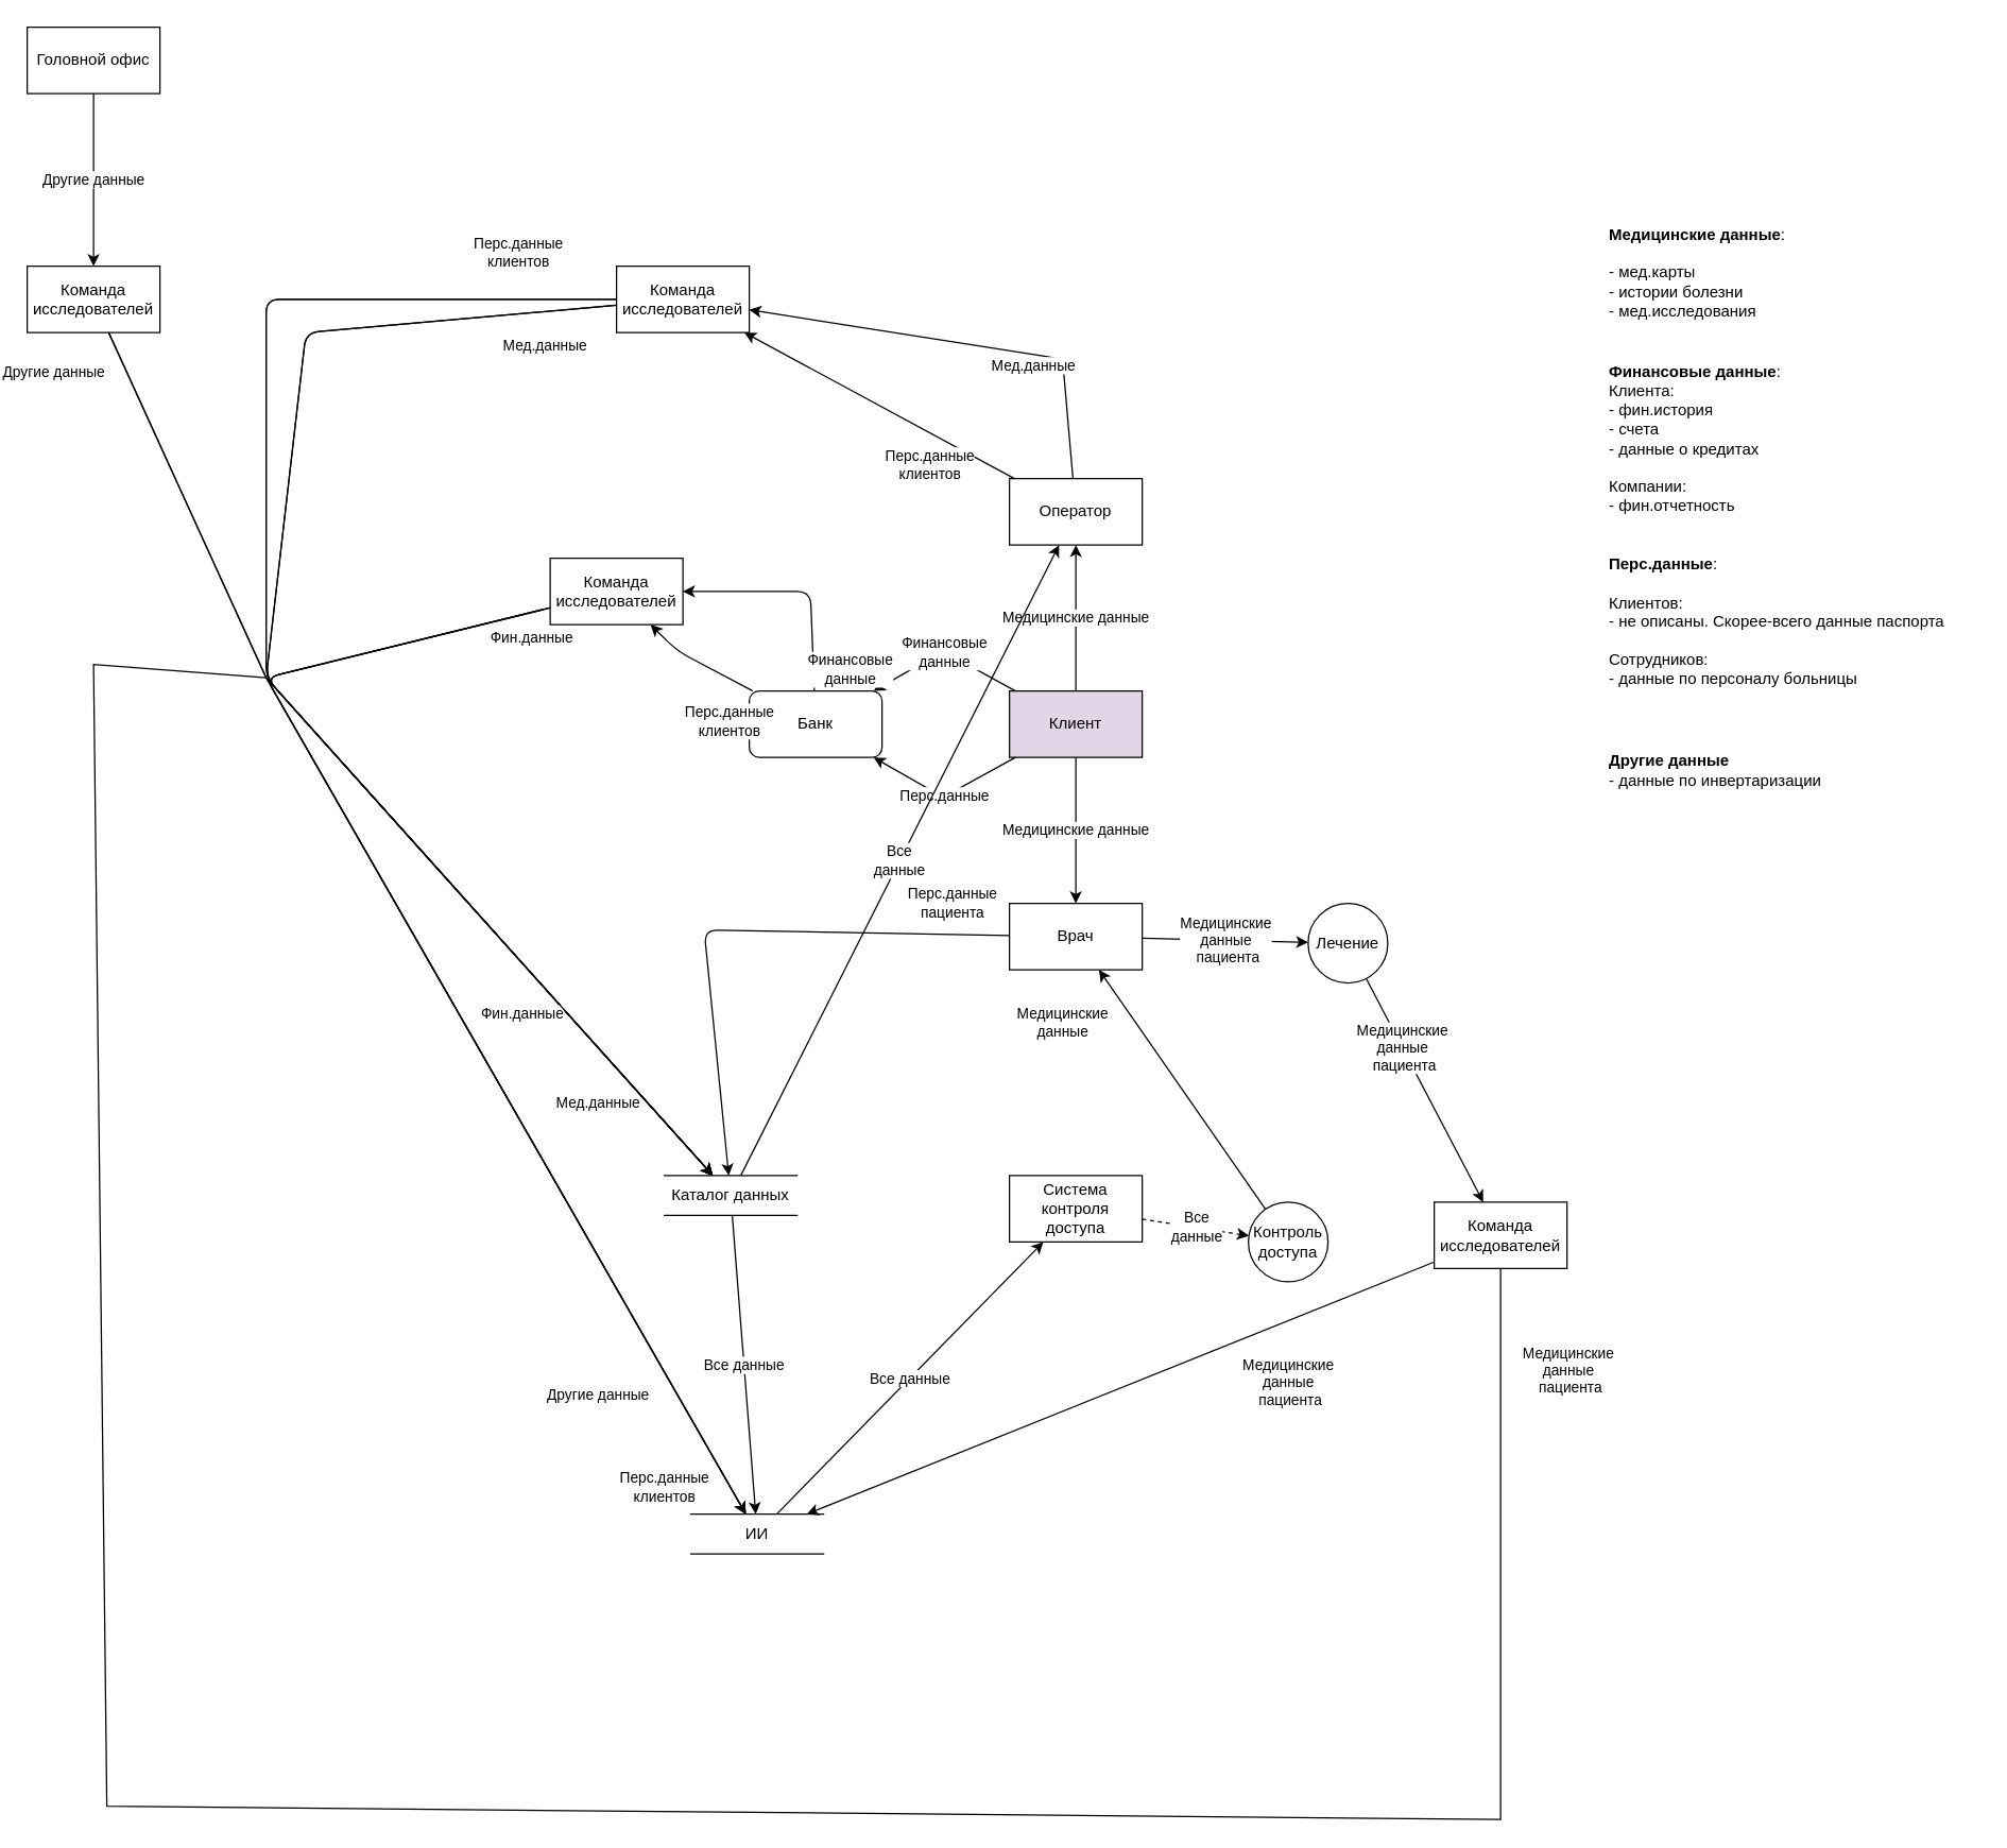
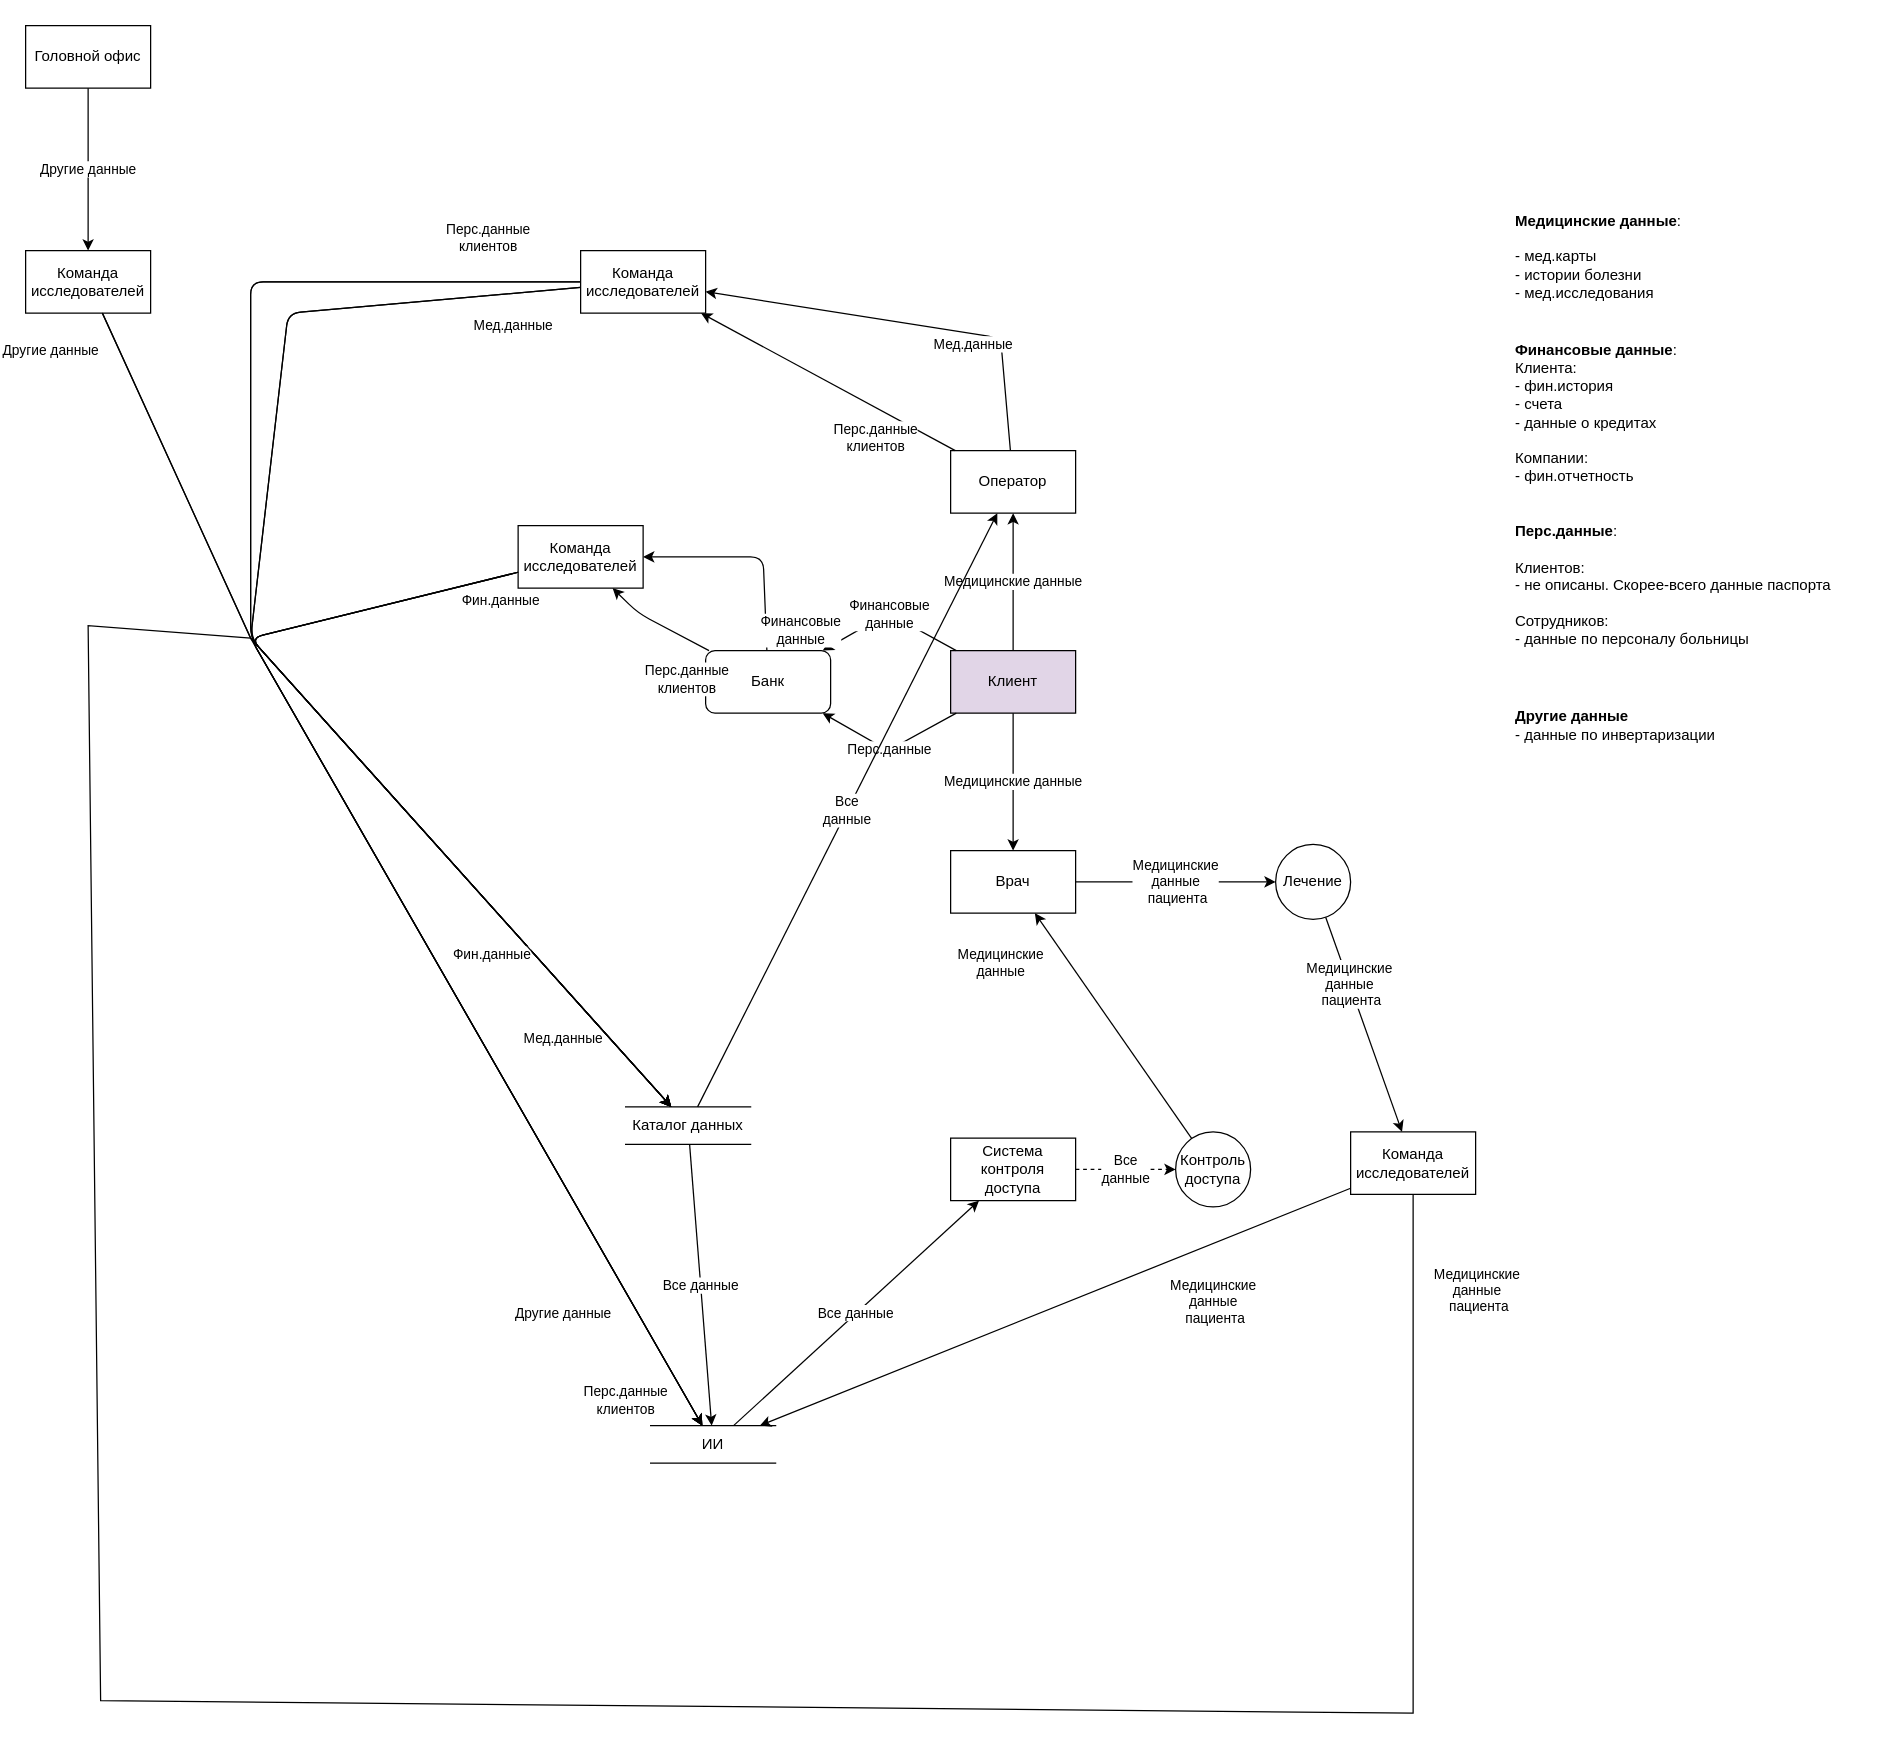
- <mxCell id="20" value="&lt;div&gt;Перс.данные&lt;/div&gt;&lt;div&gt;пациента&lt;/div&gt;" style="endArrow=classic;html=1;rounded=1;curved=0;" edge="1" parent="1" source="3" target="4"><mxGeometry x="-0.792" y="-23" width="50" height="50" relative="1" as="geometry"><mxPoint x="775" y="580" as="sourcePoint" /><mxPoint x="668" y="580" as="targetPoint" /><Array as="points"><mxPoint x="530" y="700" /></Array><mxPoint as="offset" /></mxGeometry></mxCell>
- <mxCell id="13" value="Лечение" style="shape=ellipse;html=1;dashed=0;whiteSpace=wrap;aspect=fixed;perimeter=ellipsePerimeter;" vertex="1" parent="1"><mxGeometry x="985" y="680" width="60" height="60" as="geometry" /></mxCell>
+ <mxCell id="13" value="Лечение" style="shape=ellipse;html=1;dashed=0;whiteSpace=wrap;aspect=fixed;perimeter=ellipsePerimeter;" vertex="1" parent="1"><mxGeometry x="1020" y="675" width="60" height="60" as="geometry" /></mxCell>
- <mxCell id="21" value="&lt;div&gt;Система контроля доступа&lt;/div&gt;" style="html=1;dashed=0;whiteSpace=wrap;" vertex="1" parent="1"><mxGeometry x="760" y="885" width="100" height="50" as="geometry" /></mxCell>
+ <mxCell id="21" value="&lt;div&gt;Система контроля доступа&lt;/div&gt;" style="html=1;dashed=0;whiteSpace=wrap;" vertex="1" parent="1"><mxGeometry x="760" y="910" width="100" height="50" as="geometry" /></mxCell>
